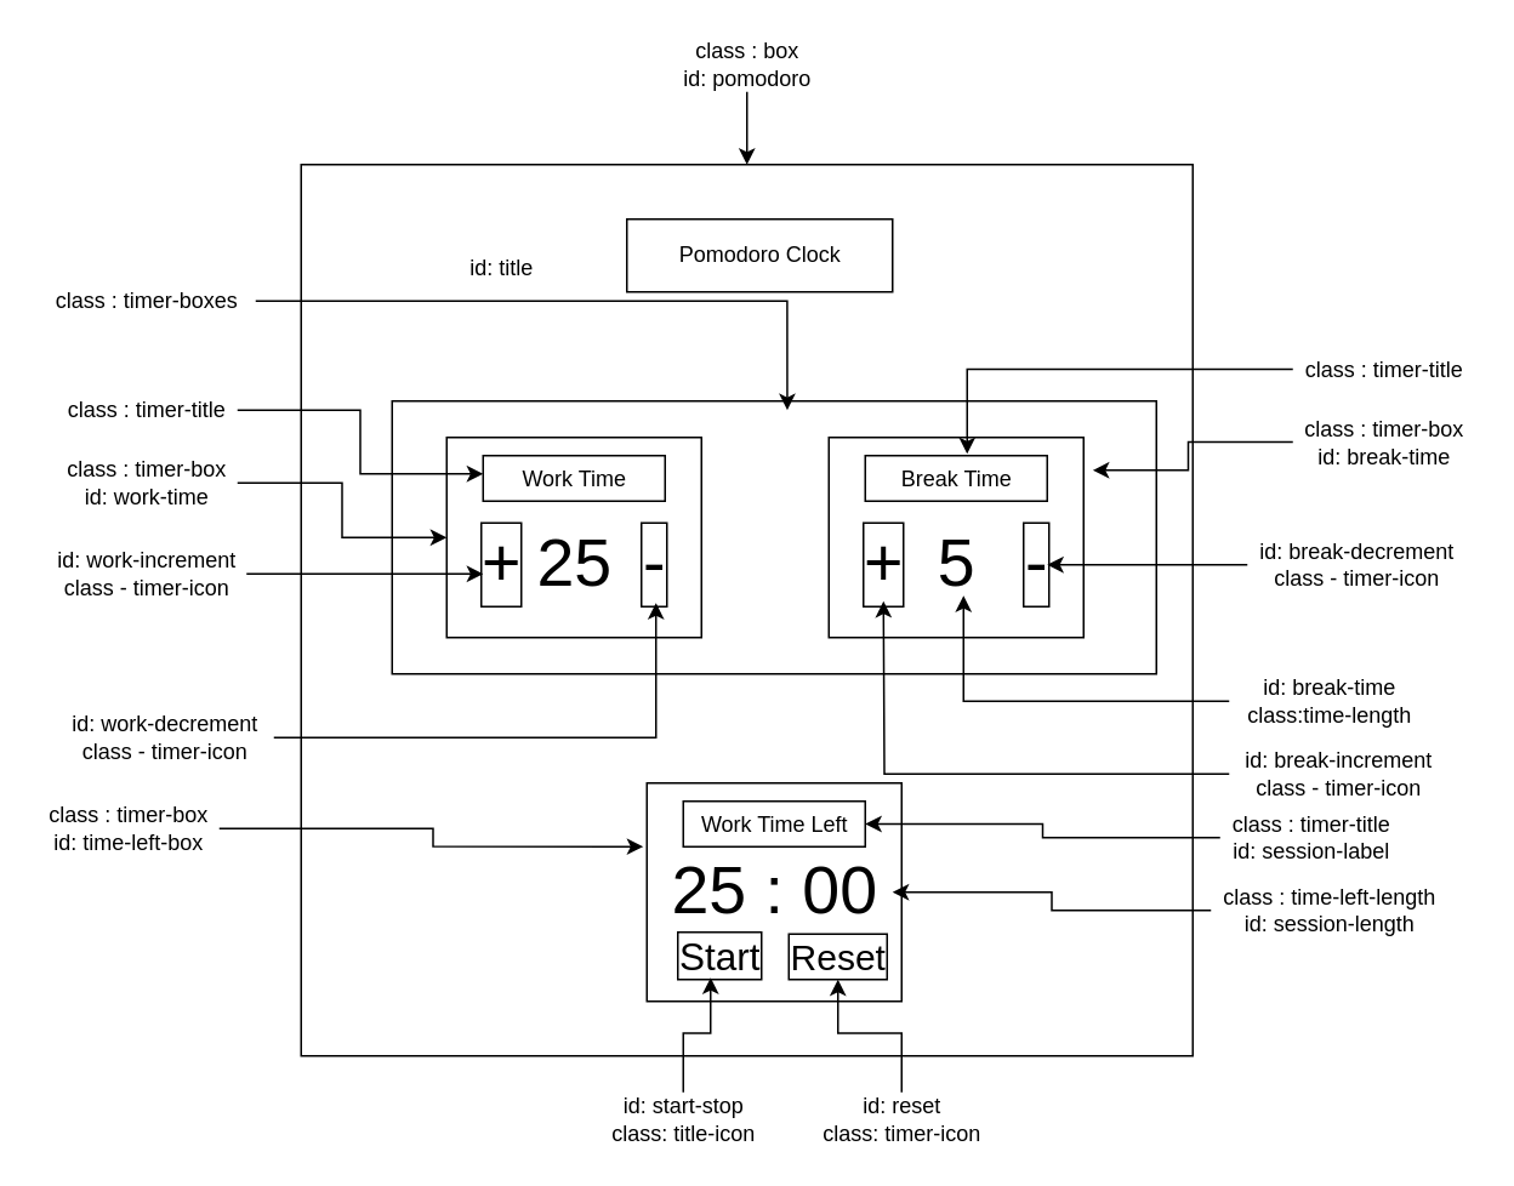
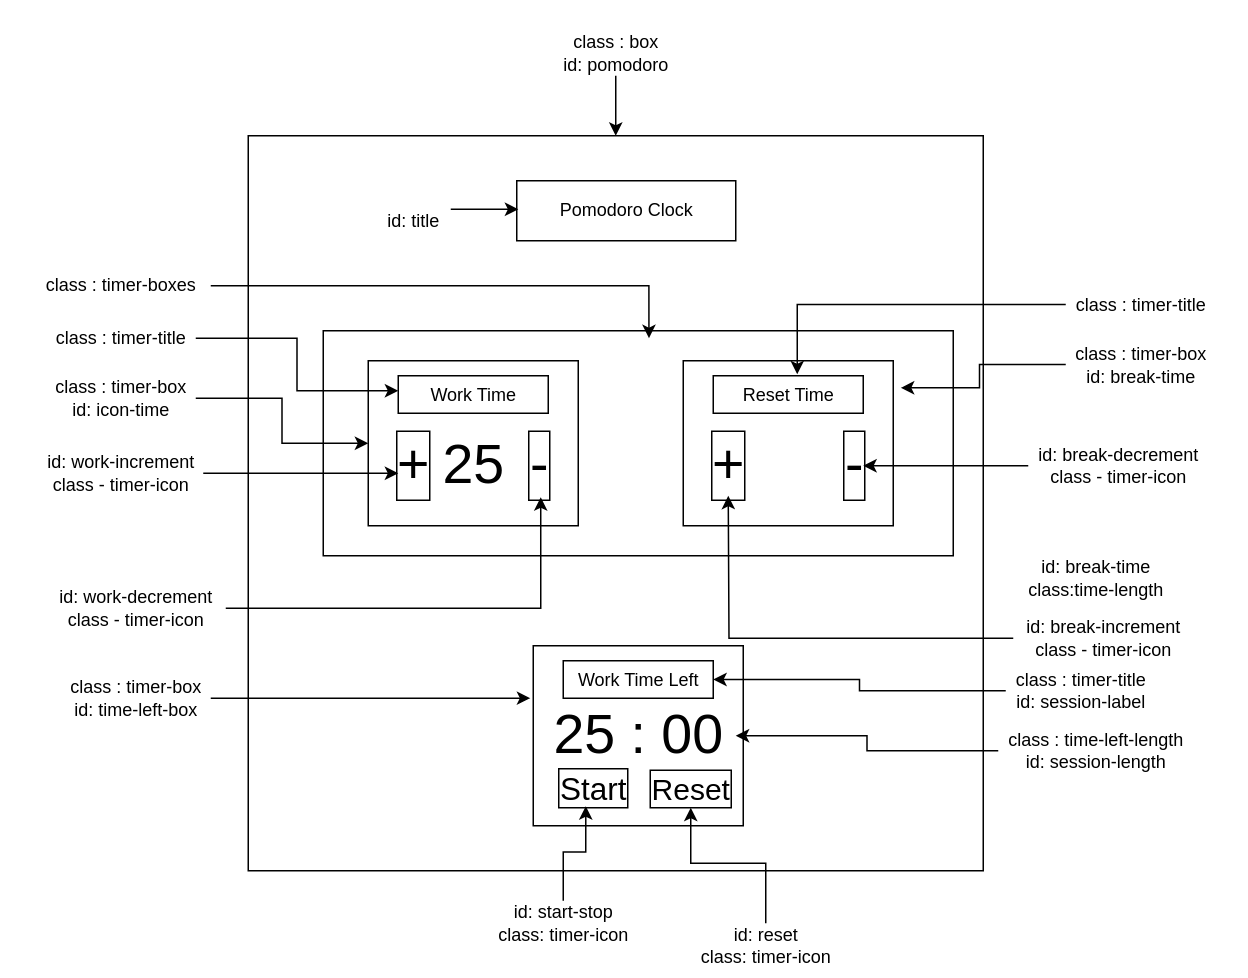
+ <mxCell id="7" style="edgeStyle=orthogonalEdgeStyle;rounded=0;orthogonalLoop=1;jettySize=auto;html=1;entryX=0.007;entryY=0.475;entryDx=0;entryDy=0;entryPerimeter=0;" edge="1" parent="1" source="8" target="6"><mxGeometry relative="1" as="geometry" /></mxCell>
- <mxCell id="58" value="class : timer-boxes" style="text;html=1;resizable=0;autosize=1;align=center;verticalAlign=middle;points=[];fillColor=none;strokeColor=none;rounded=0;" vertex="1" parent="1"><mxGeometry x="20" y="155" width="120" height="20" as="geometry" /></mxCell>
+ <mxCell id="58" value="class : timer-boxes" style="text;html=1;resizable=0;autosize=1;align=center;verticalAlign=middle;points=[];fillColor=none;strokeColor=none;rounded=0;" vertex="1" parent="1"><mxGeometry x="20" y="180" width="120" height="20" as="geometry" /></mxCell>
- <mxCell id="26" value="Break Time" style="verticalLabelPosition=middle;verticalAlign=middle;html=1;shape=mxgraph.basic.rect;fillColor2=none;strokeWidth=1;size=20;indent=5;labelPosition=center;align=center;" vertex="1" parent="1"><mxGeometry x="475" y="250" width="100" height="25" as="geometry" /></mxCell>
+ <mxCell id="26" value="Reset Time" style="verticalLabelPosition=middle;verticalAlign=middle;html=1;shape=mxgraph.basic.rect;fillColor2=none;strokeWidth=1;size=20;indent=5;labelPosition=center;align=center;" vertex="1" parent="1"><mxGeometry x="475" y="250" width="100" height="25" as="geometry" /></mxCell>
- <mxCell id="12" value="class : timer-box&lt;br&gt;id: work-time" style="text;html=1;resizable=0;autosize=1;align=center;verticalAlign=middle;points=[];fillColor=none;strokeColor=none;rounded=0;" vertex="1" parent="1"><mxGeometry x="30" y="250" width="100" height="30" as="geometry" /></mxCell>
+ <mxCell id="12" value="class : timer-box&lt;br&gt;id: icon-time" style="text;html=1;resizable=0;autosize=1;align=center;verticalAlign=middle;points=[];fillColor=none;strokeColor=none;rounded=0;" vertex="1" parent="1"><mxGeometry x="30" y="250" width="100" height="30" as="geometry" /></mxCell>
- <mxCell id="29" value="&lt;font style=&quot;font-size: 37px&quot;&gt;5&lt;/font&gt;" style="text;html=1;resizable=0;autosize=1;align=center;verticalAlign=middle;points=[];fillColor=none;strokeColor=none;rounded=0;" vertex="1" parent="1"><mxGeometry x="505" y="295" width="40" height="30" as="geometry" /></mxCell>
- <mxCell id="37" style="edgeStyle=orthogonalEdgeStyle;rounded=0;orthogonalLoop=1;jettySize=auto;html=1;entryX=0.6;entryY=1.067;entryDx=0;entryDy=0;entryPerimeter=0;" edge="1" parent="1" source="38" target="29"><mxGeometry relative="1" as="geometry" /></mxCell>
- <mxCell id="50" value="class : timer-box&lt;br&gt;id: time-left-box" style="text;html=1;resizable=0;autosize=1;align=center;verticalAlign=middle;points=[];fillColor=none;strokeColor=none;rounded=0;" vertex="1" parent="1"><mxGeometry x="20" y="440" width="100" height="30" as="geometry" /></mxCell>
+ <mxCell id="50" value="class : timer-box&lt;br&gt;id: time-left-box" style="text;html=1;resizable=0;autosize=1;align=center;verticalAlign=middle;points=[];fillColor=none;strokeColor=none;rounded=0;" vertex="1" parent="1"><mxGeometry x="40" y="450" width="100" height="30" as="geometry" /></mxCell>
- <mxCell id="56" value="id: start-stop&lt;br&gt;class: title-icon" style="text;html=1;resizable=0;autosize=1;align=center;verticalAlign=middle;points=[];fillColor=none;strokeColor=none;rounded=0;" vertex="1" parent="1"><mxGeometry x="325" y="600" width="100" height="30" as="geometry" /></mxCell>
+ <mxCell id="56" value="id: start-stop&lt;br&gt;class: timer-icon" style="text;html=1;resizable=0;autosize=1;align=center;verticalAlign=middle;points=[];fillColor=none;strokeColor=none;rounded=0;" vertex="1" parent="1"><mxGeometry x="325" y="600" width="100" height="30" as="geometry" /></mxCell>
- <mxCell id="54" value="id: reset&lt;br&gt;class: timer-icon" style="text;html=1;resizable=0;autosize=1;align=center;verticalAlign=middle;points=[];fillColor=none;strokeColor=none;rounded=0;" vertex="1" parent="1"><mxGeometry x="445" y="600" width="100" height="30" as="geometry" /></mxCell>
+ <mxCell id="54" value="id: reset&lt;br&gt;class: timer-icon" style="text;html=1;resizable=0;autosize=1;align=center;verticalAlign=middle;points=[];fillColor=none;strokeColor=none;rounded=0;" vertex="1" parent="1"><mxGeometry x="460" y="615" width="100" height="30" as="geometry" /></mxCell>
